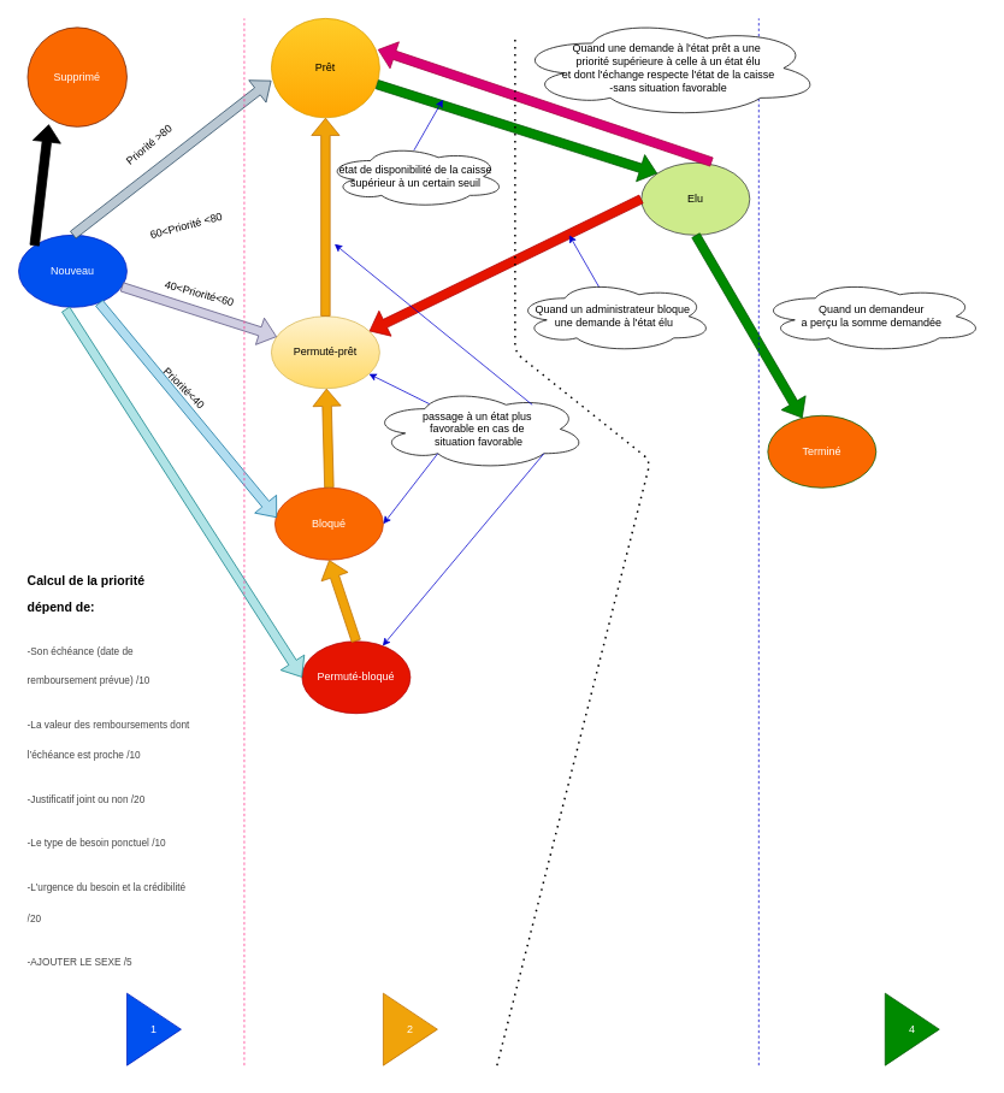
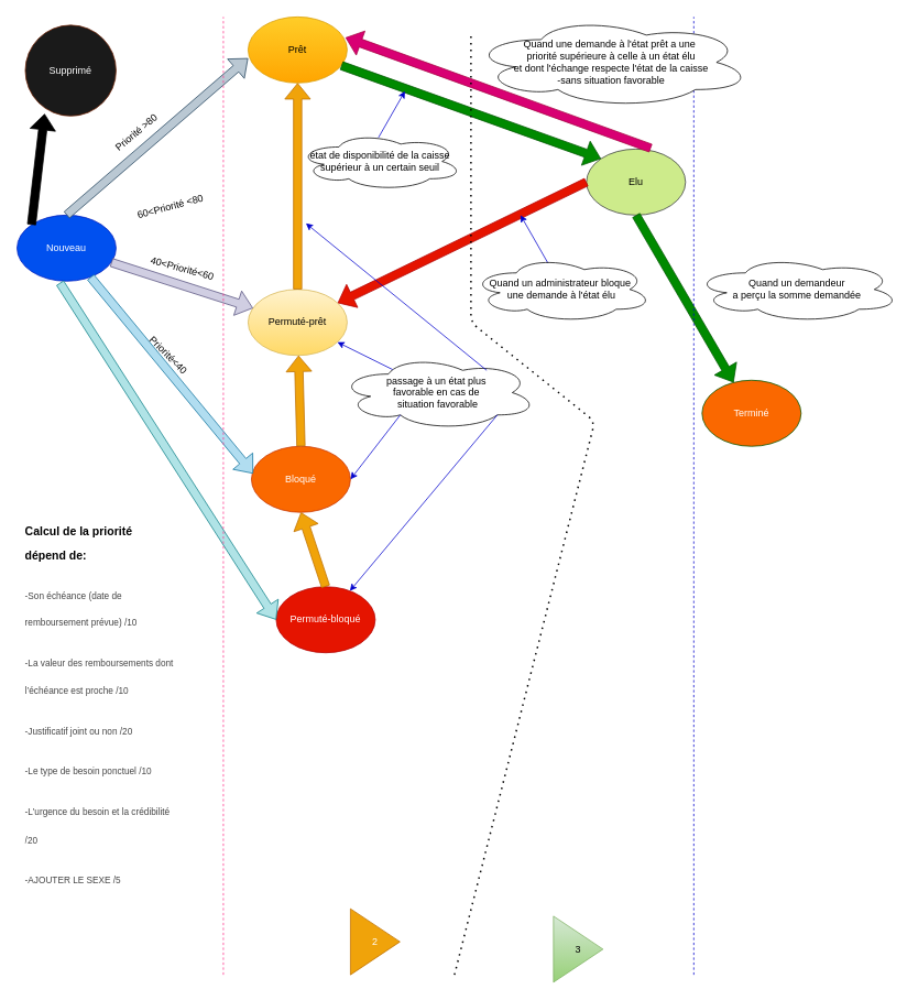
- <mxCell id="3" value="Prêt" style="ellipse;whiteSpace=wrap;html=1;gradientColor=#ffa500;fillColor=#ffcd28;strokeColor=#d79b00;" parent="1" vertex="1"><mxGeometry x="300" y="20" width="120" height="110" as="geometry" /></mxCell>
+ <mxCell id="3" value="Prêt" style="ellipse;whiteSpace=wrap;html=1;gradientColor=#ffa500;fillColor=#ffcd28;strokeColor=#d79b00;" parent="1" vertex="1"><mxGeometry x="300" width="120" height="80" as="geometry" y="20" /></mxCell>
- <mxCell id="43" value="Supprimé" style="ellipse;whiteSpace=wrap;html=1;aspect=fixed;strokeColor=#6D1F00;fontColor=#ffffff;fillColor=#fa6800;" vertex="1" parent="1"><mxGeometry x="30" y="30" width="110" height="110" as="geometry" /></mxCell>
+ <mxCell id="43" value="Supprimé" style="ellipse;whiteSpace=wrap;html=1;aspect=fixed;strokeColor=#6D1F00;fontColor=#ffffff;fillColor=#1A1A1A;" vertex="1" parent="1"><mxGeometry x="30" y="30" width="110" height="110" as="geometry" /></mxCell>
- <mxCell id="39" value="1" style="triangle;whiteSpace=wrap;html=1;fillColor=#0050ef;strokeColor=#001DBC;fontColor=#ffffff;" parent="1" vertex="1"><mxGeometry x="140" y="1100" width="60" height="80" as="geometry" /></mxCell>
- <mxCell id="42" value="4" style="triangle;whiteSpace=wrap;html=1;fillColor=#008a00;strokeColor=#005700;fontColor=#ffffff;" parent="1" vertex="1"><mxGeometry x="980" y="1100" width="60" height="80" as="geometry" /></mxCell>
+ <mxCell id="41" value="3" style="triangle;whiteSpace=wrap;html=1;gradientColor=#97d077;fillColor=#d5e8d4;strokeColor=#82b366;" parent="1" vertex="1"><mxGeometry x="670" y="1109" width="60" height="80" as="geometry" /></mxCell>
